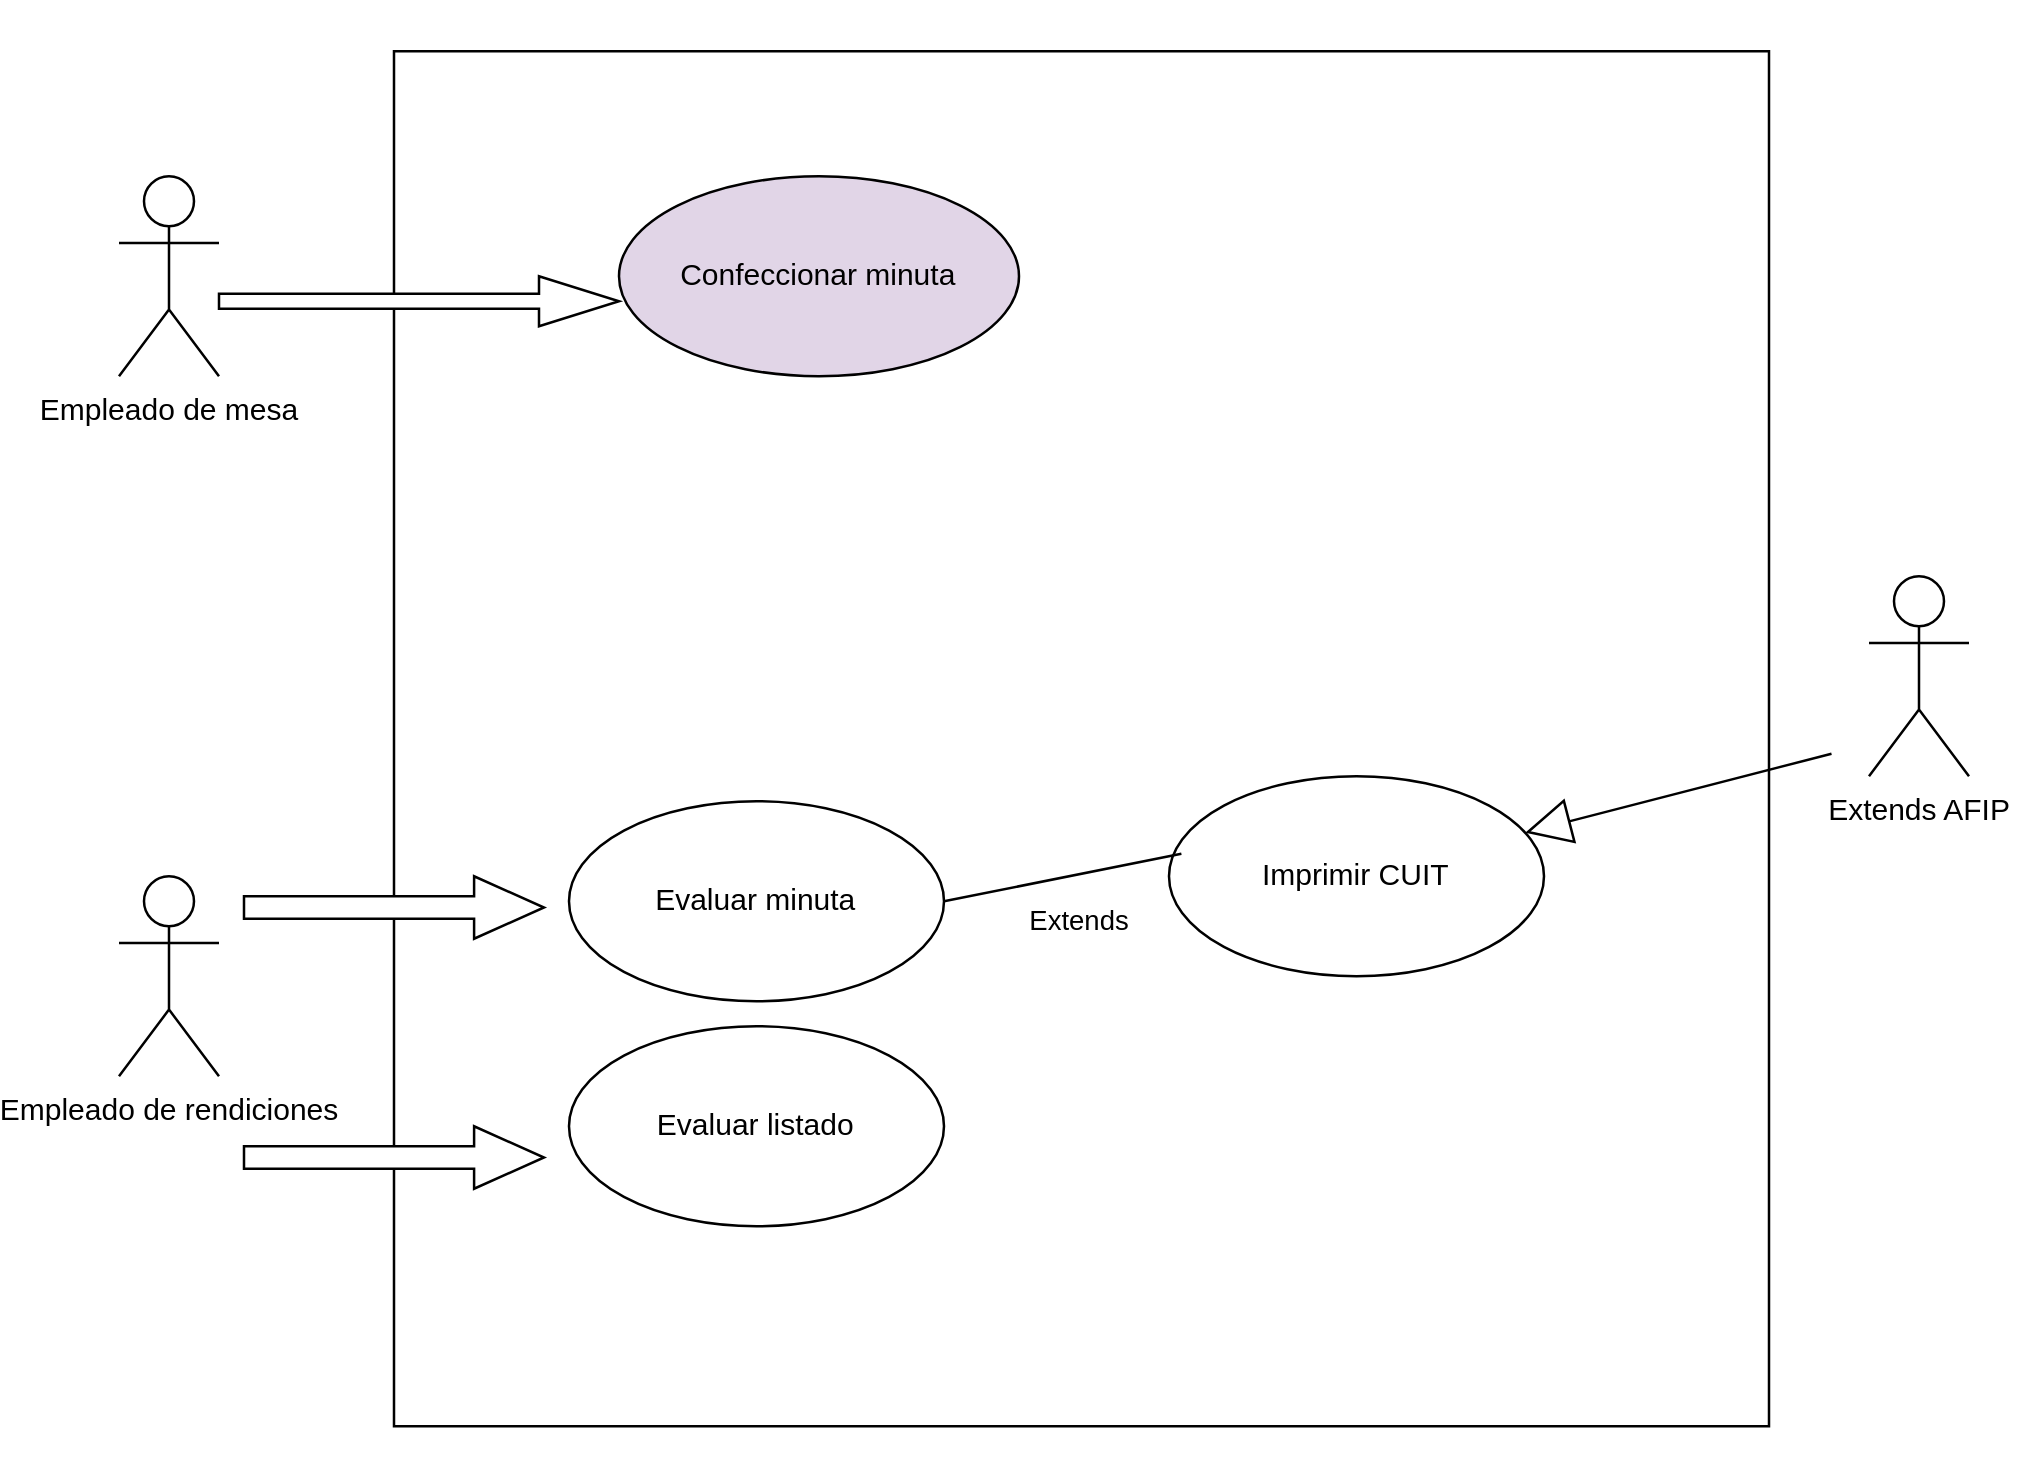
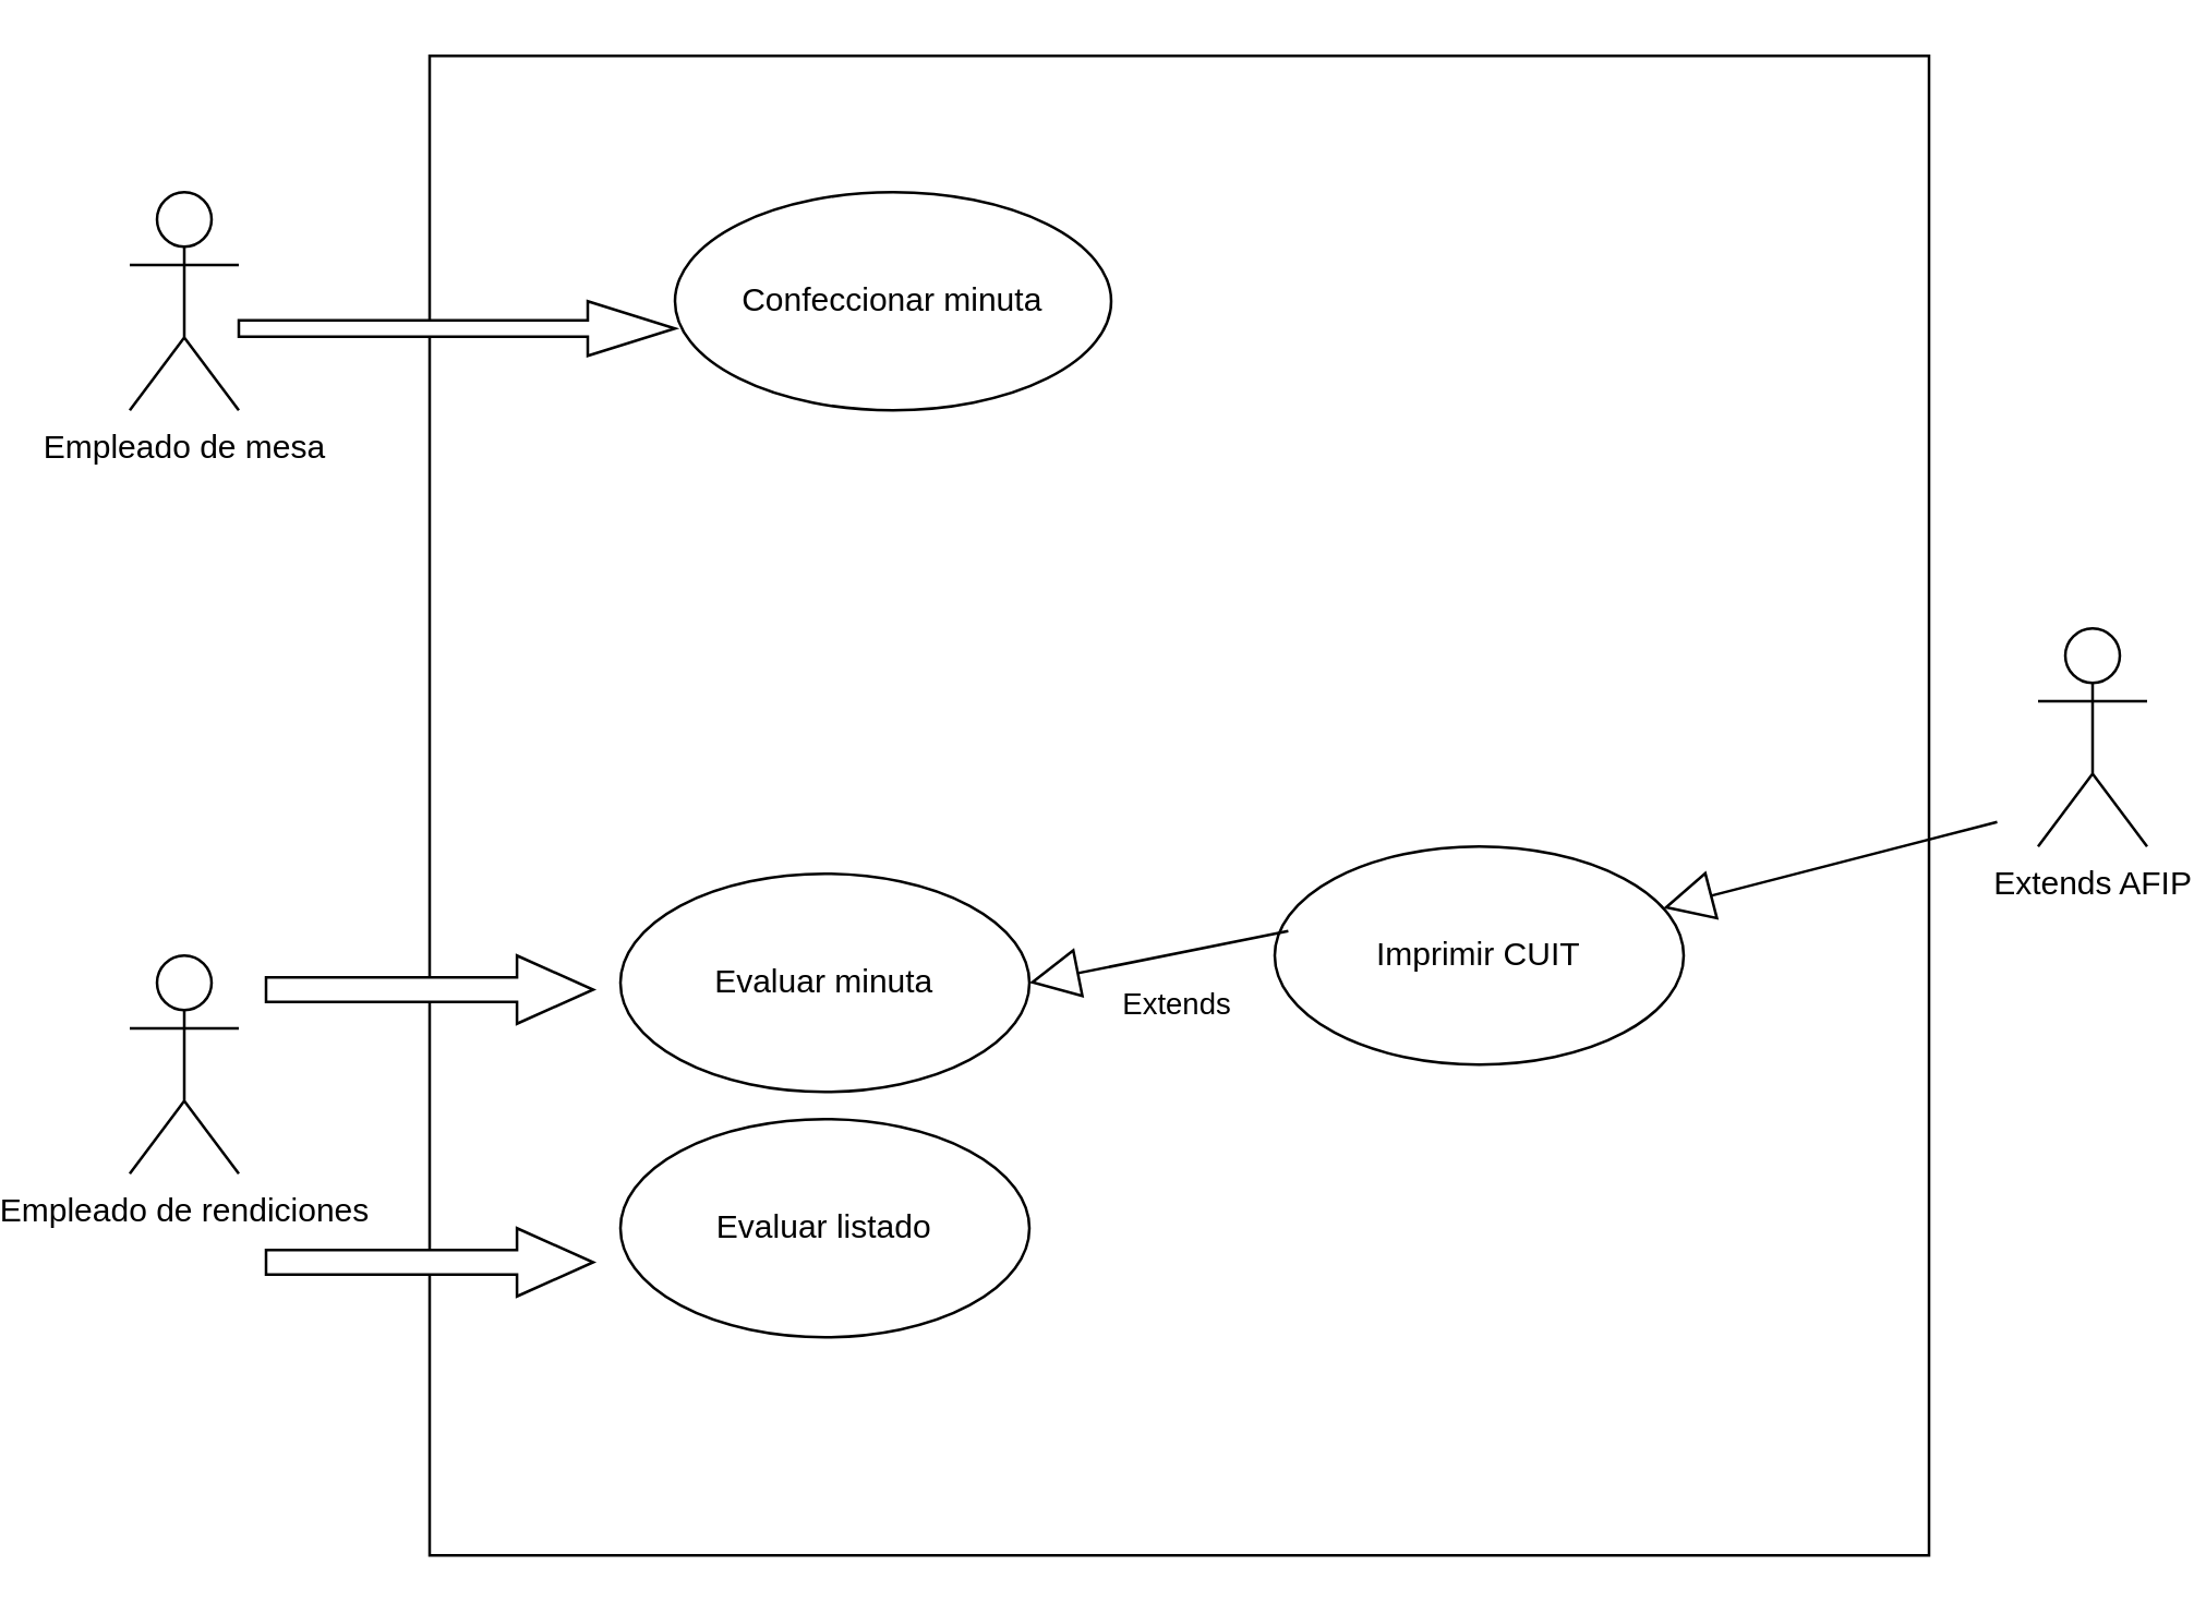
- <mxCell id="7" value="Confeccionar minuta" style="ellipse;whiteSpace=wrap;html=1;fillColor=#e1d5e7;" vertex="1" parent="1"><mxGeometry x="220" y="70" width="160" height="80" as="geometry" /></mxCell>
+ <mxCell id="7" value="Confeccionar minuta" style="ellipse;whiteSpace=wrap;html=1;" vertex="1" parent="1"><mxGeometry x="220" y="70" width="160" height="80" as="geometry" /></mxCell>
- <mxCell id="13" value="Extends" style="endArrow=none;endSize=16;endFill=0;html=1;rounded=0;entryX=1;entryY=0.5;entryDx=0;entryDy=0;exitX=0.033;exitY=0.388;exitDx=0;exitDy=0;exitPerimeter=0;" edge="1" parent="1" source="12" target="8"><mxGeometry x="-0.077" y="18" width="160" relative="1" as="geometry"><mxPoint x="431.24" y="329.32" as="sourcePoint" /><mxPoint x="410.002" y="389.999" as="targetPoint" /><mxPoint as="offset" /></mxGeometry></mxCell>
+ <mxCell id="13" value="Extends" style="endArrow=block;endSize=16;endFill=0;html=1;rounded=0;entryX=1;entryY=0.5;entryDx=0;entryDy=0;exitX=0.033;exitY=0.388;exitDx=0;exitDy=0;exitPerimeter=0;" edge="1" parent="1" source="12" target="8"><mxGeometry x="-0.077" y="18" width="160" relative="1" as="geometry"><mxPoint x="431.24" y="329.32" as="sourcePoint" /><mxPoint x="410.002" y="389.999" as="targetPoint" /><mxPoint as="offset" /></mxGeometry></mxCell>
